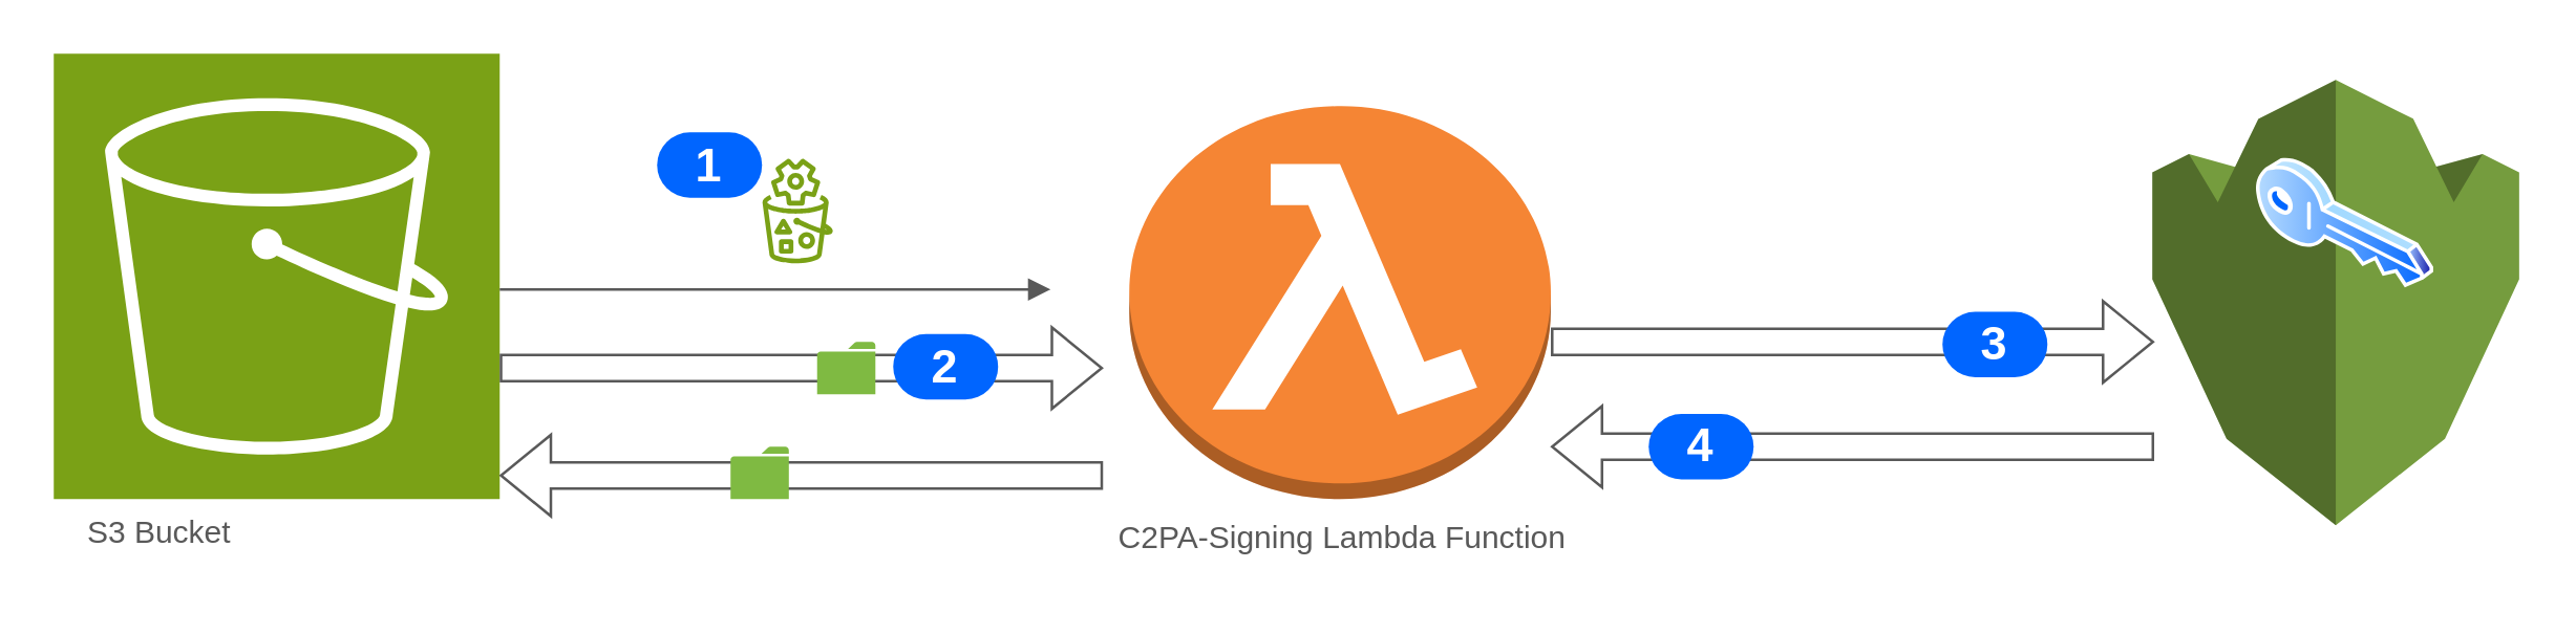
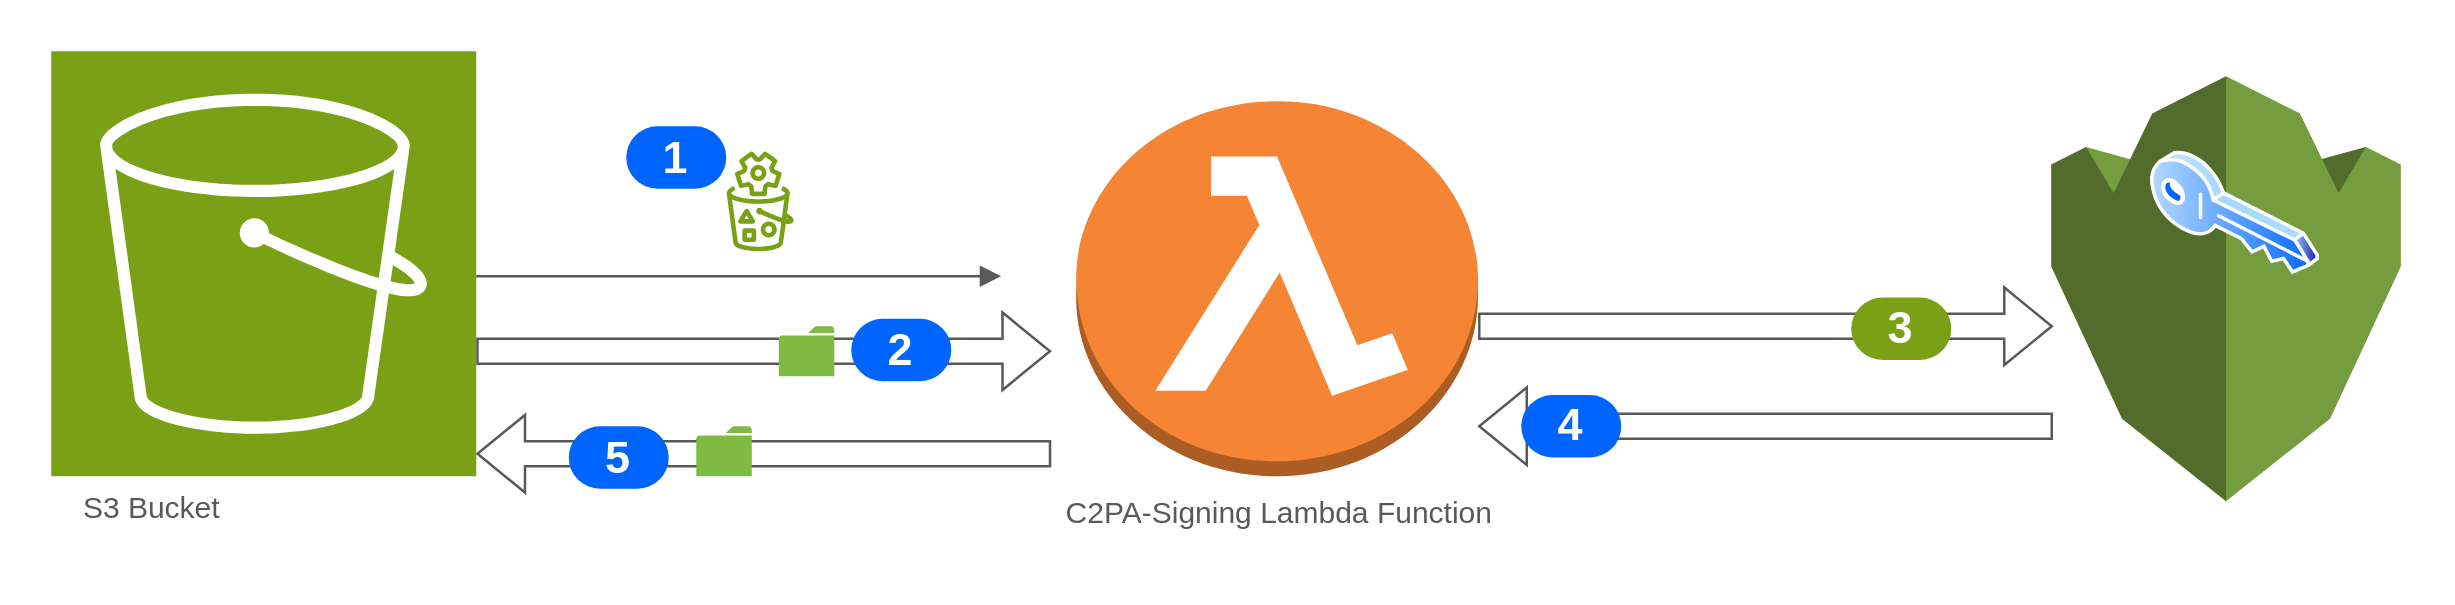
- <mxCell id="19" value="3" style="rounded=1;fillColor=#0065FF;strokeColor=none;html=1;fontColor=#ffffff;align=center;verticalAlign=middle;whiteSpace=wrap;fontSize=18;fontStyle=1;arcSize=50;sketch=0;" vertex="1" parent="1"><mxGeometry x="740" y="118.5" width="40" height="25" as="geometry" /></mxCell>
+ <mxCell id="19" value="3" style="rounded=1;fillColor=#7aa116;strokeColor=none;html=1;fontColor=#ffffff;align=center;verticalAlign=middle;whiteSpace=wrap;fontSize=18;fontStyle=1;arcSize=50;sketch=0;" vertex="1" parent="1"><mxGeometry x="740" y="118.5" width="40" height="25" as="geometry" /></mxCell>
- <mxCell id="20" value="4" style="rounded=1;fillColor=#0065FF;strokeColor=none;html=1;fontColor=#ffffff;align=center;verticalAlign=middle;whiteSpace=wrap;fontSize=18;fontStyle=1;arcSize=50;sketch=0;" vertex="1" parent="1"><mxGeometry x="628" y="157.5" width="40" height="25" as="geometry" /></mxCell>
+ <mxCell id="20" value="4" style="rounded=1;fillColor=#0065FF;strokeColor=none;html=1;fontColor=#ffffff;align=center;verticalAlign=middle;whiteSpace=wrap;fontSize=18;fontStyle=1;arcSize=50;sketch=0;" vertex="1" parent="1"><mxGeometry x="608" y="157.5" width="40" height="25" as="geometry" /></mxCell>
+ <mxCell id="16" value="5" style="rounded=1;fillColor=#0065FF;strokeColor=none;html=1;fontColor=#ffffff;align=center;verticalAlign=middle;whiteSpace=wrap;fontSize=18;fontStyle=1;arcSize=50;sketch=0;" vertex="1" parent="1"><mxGeometry x="227" y="170" width="40" height="25" as="geometry" /></mxCell>
